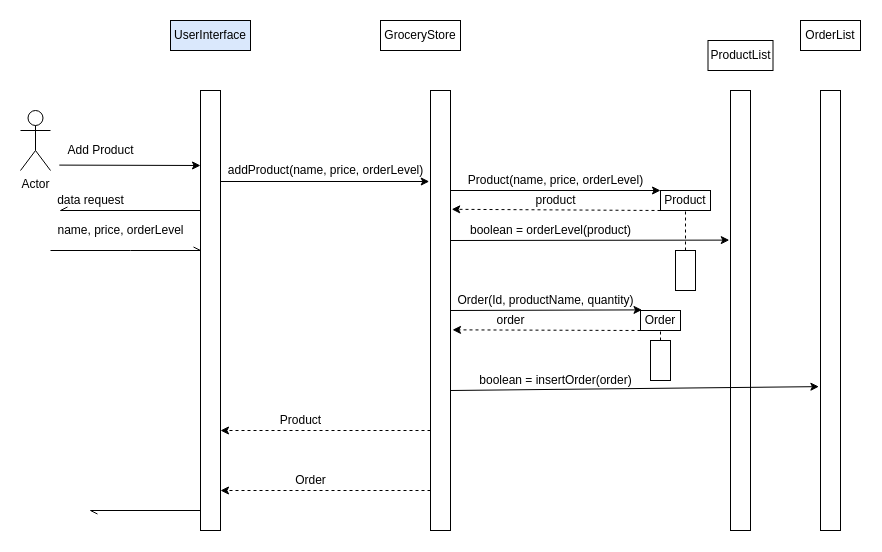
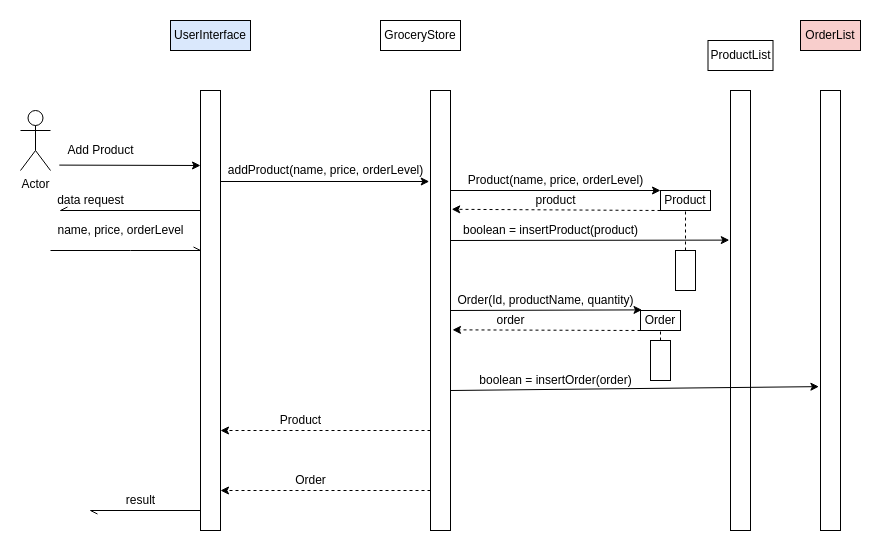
- <mxCell id="24" value="OrderList" style="rounded=0;whiteSpace=wrap;html=1;" vertex="1" parent="1"><mxGeometry x="800" y="20" width="60" height="30" as="geometry" /></mxCell>
+ <mxCell id="24" value="OrderList" style="rounded=0;whiteSpace=wrap;html=1;fillColor=#f8cecc;" vertex="1" parent="1"><mxGeometry x="800" y="20" width="60" height="30" as="geometry" /></mxCell>
- <mxCell id="20" value="boolean = orderLevel(product)" style="text;html=1;align=center;verticalAlign=middle;resizable=0;points=[];autosize=1;strokeColor=none;fillColor=none;" vertex="1" parent="1"><mxGeometry x="455" y="220" width="190" height="20" as="geometry" /></mxCell>
+ <mxCell id="20" value="boolean = insertProduct(product)" style="text;html=1;align=center;verticalAlign=middle;resizable=0;points=[];autosize=1;strokeColor=none;fillColor=none;" vertex="1" parent="1"><mxGeometry x="455" y="220" width="190" height="20" as="geometry" /></mxCell>
+ <mxCell id="38" value="result" style="text;html=1;align=center;verticalAlign=middle;resizable=0;points=[];autosize=1;strokeColor=none;fillColor=none;" vertex="1" parent="1"><mxGeometry x="115" y="490" width="50" height="20" as="geometry" /></mxCell>
